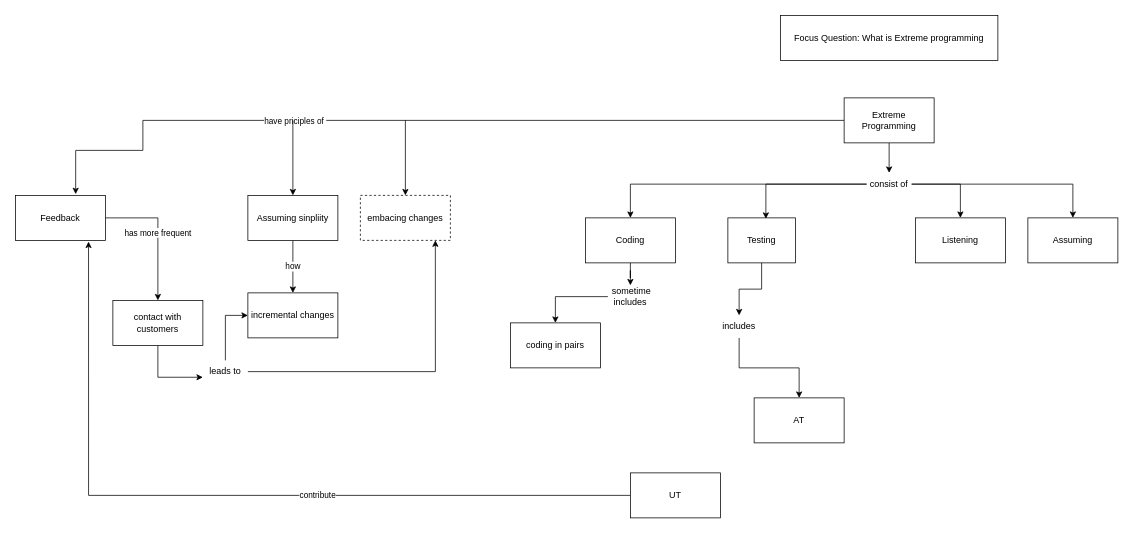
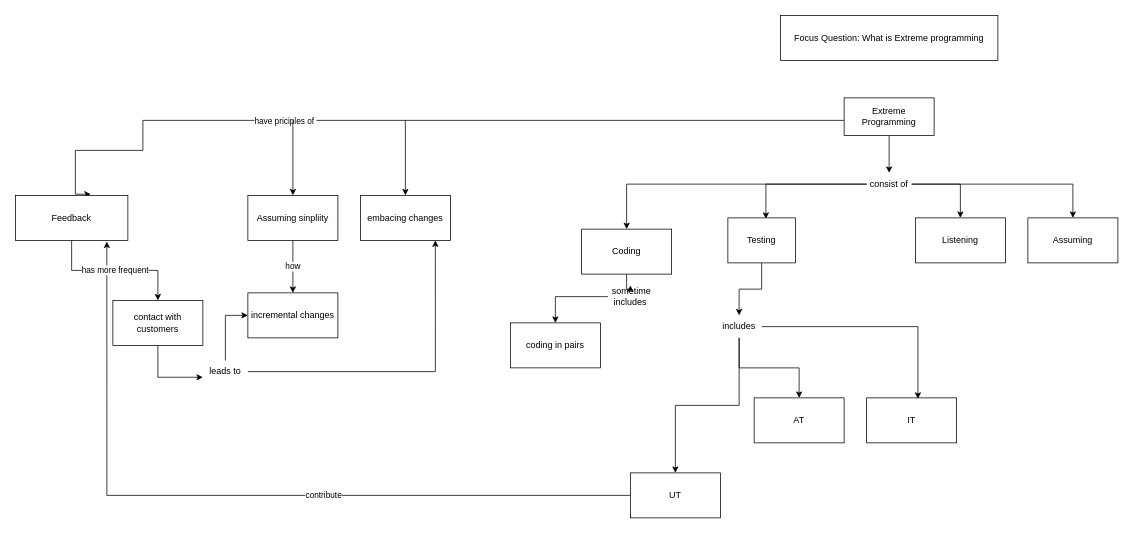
- <mxCell id="12" value="Extreme Programming" style="whiteSpace=wrap;html=1;" vertex="1" parent="1"><mxGeometry x="1125" y="130" width="120" height="60" as="geometry" /></mxCell>
+ <mxCell id="12" value="Extreme Programming" style="whiteSpace=wrap;html=1;" vertex="1" parent="1"><mxGeometry x="1125" y="130" width="120" height="50" as="geometry" /></mxCell>
- <mxCell id="31" value="Feedback" style="whiteSpace=wrap;html=1;" vertex="1" parent="1"><mxGeometry x="20" y="260" width="120" height="60" as="geometry" /></mxCell>
+ <mxCell id="31" value="Feedback" style="whiteSpace=wrap;html=1;" vertex="1" parent="1"><mxGeometry x="20" y="260" width="150" height="60" as="geometry" /></mxCell>
- <mxCell id="34" value="embacing changes" style="whiteSpace=wrap;html=1;dashed=1;" vertex="1" parent="1"><mxGeometry x="480" y="260" width="120" height="60" as="geometry" /></mxCell>
+ <mxCell id="34" value="embacing changes" style="whiteSpace=wrap;html=1;" vertex="1" parent="1"><mxGeometry x="480" y="260" width="120" height="60" as="geometry" /></mxCell>
- <mxCell id="7" value="Coding" style="whiteSpace=wrap;html=1;" vertex="1" parent="1"><mxGeometry x="780" y="290" width="120" height="60" as="geometry" /></mxCell>
+ <mxCell id="7" value="Coding" style="whiteSpace=wrap;html=1;" vertex="1" parent="1"><mxGeometry x="775" y="305" width="120" height="60" as="geometry" /></mxCell>
+ <mxCell id="25" style="edgeStyle=orthogonalEdgeStyle;rounded=0;orthogonalLoop=1;jettySize=auto;html=1;entryX=0.57;entryY=0.02;entryDx=0;entryDy=0;entryPerimeter=0;" edge="1" parent="1" source="26" target="22"><mxGeometry relative="1" as="geometry" /></mxCell>
+ <mxCell id="23" style="edgeStyle=orthogonalEdgeStyle;rounded=0;orthogonalLoop=1;jettySize=auto;html=1;entryX=0.5;entryY=0;entryDx=0;entryDy=0;" edge="1" parent="1" source="26" target="20"><mxGeometry relative="1" as="geometry" /></mxCell>
+ <mxCell id="22" value="IT" style="whiteSpace=wrap;html=1;" vertex="1" parent="1"><mxGeometry x="1155" y="530" width="120" height="60" as="geometry" /></mxCell>
